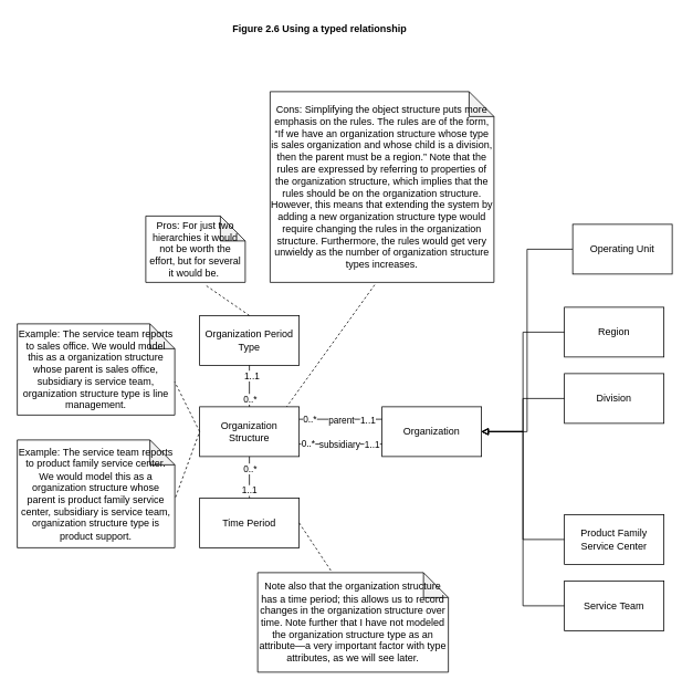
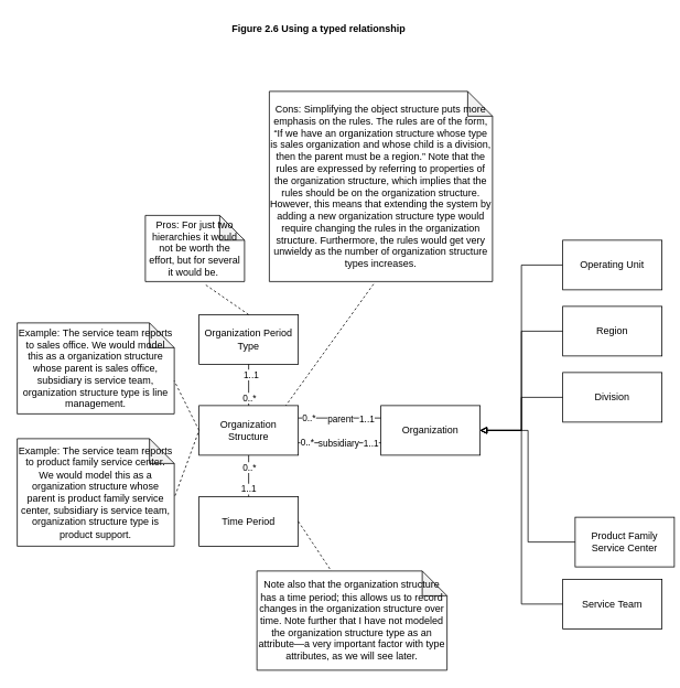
- <mxCell id="5" value="Operating Unit" style="rounded=0;whiteSpace=wrap;html=1;" parent="1" vertex="1"><mxGeometry x="690" y="270" width="120" height="60" as="geometry" /></mxCell>
+ <mxCell id="5" value="Operating Unit" style="rounded=0;whiteSpace=wrap;html=1;" parent="1" vertex="1"><mxGeometry x="680" y="290" width="120" height="60" as="geometry" /></mxCell>
- <mxCell id="28" value="Product Family Service Center" style="rounded=0;whiteSpace=wrap;html=1;" parent="1" vertex="1"><mxGeometry x="680" y="620" width="120" height="60" as="geometry" /></mxCell>
+ <mxCell id="28" value="Product Family Service Center" style="rounded=0;whiteSpace=wrap;html=1;" parent="1" vertex="1"><mxGeometry x="695" y="625" width="120" height="60" as="geometry" /></mxCell>
